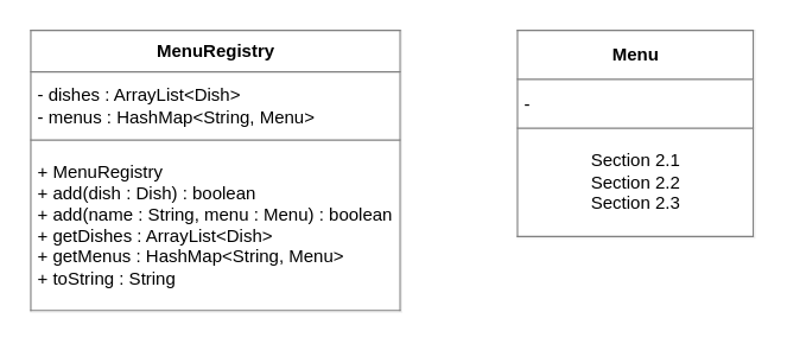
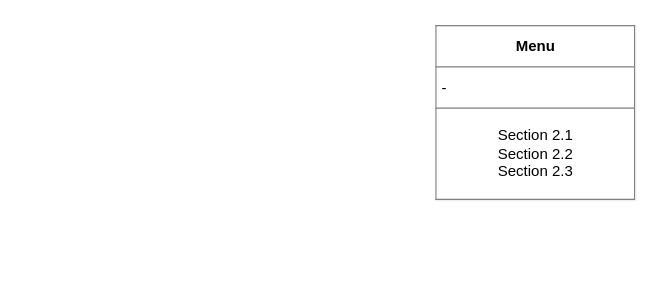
- <mxCell id="2" value="&lt;table border=&quot;1&quot; width=&quot;100%&quot; cellpadding=&quot;4&quot; style=&quot;width: 100% ; height: 100% ; border-collapse: collapse&quot;&gt;&lt;tbody&gt;&lt;tr&gt;&lt;th style=&quot;text-align: center&quot;&gt;MenuRegistry&lt;/th&gt;&lt;/tr&gt;&lt;tr&gt;&lt;td&gt;- dishes : ArrayList&amp;lt;Dish&amp;gt;&lt;br&gt;- menus : HashMap&amp;lt;String, Menu&amp;gt;&lt;/td&gt;&lt;/tr&gt;&lt;tr&gt;&lt;td&gt;+ MenuRegistry&lt;br&gt;+ add(dish : Dish) : boolean&lt;br&gt;+ add(name : String, menu : Menu) : boolean&lt;br&gt;+ getDishes : ArrayList&amp;lt;Dish&amp;gt;&lt;br&gt;+ getMenus : HashMap&amp;lt;String, Menu&amp;gt;&lt;br&gt;+ toString : String&lt;/td&gt;&lt;/tr&gt;&lt;/tbody&gt;&lt;/table&gt;" style="text;html=1;fillColor=none;overflow=fill;strokeColor=#f0f0f0;align=left;" vertex="1" parent="1"><mxGeometry x="20" y="20" width="250" height="190" as="geometry" /></mxCell>
